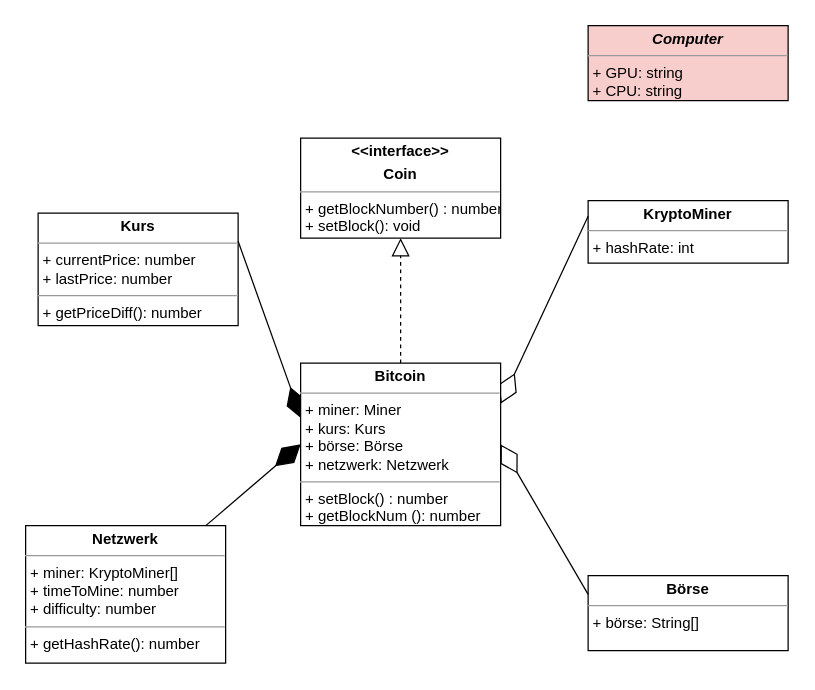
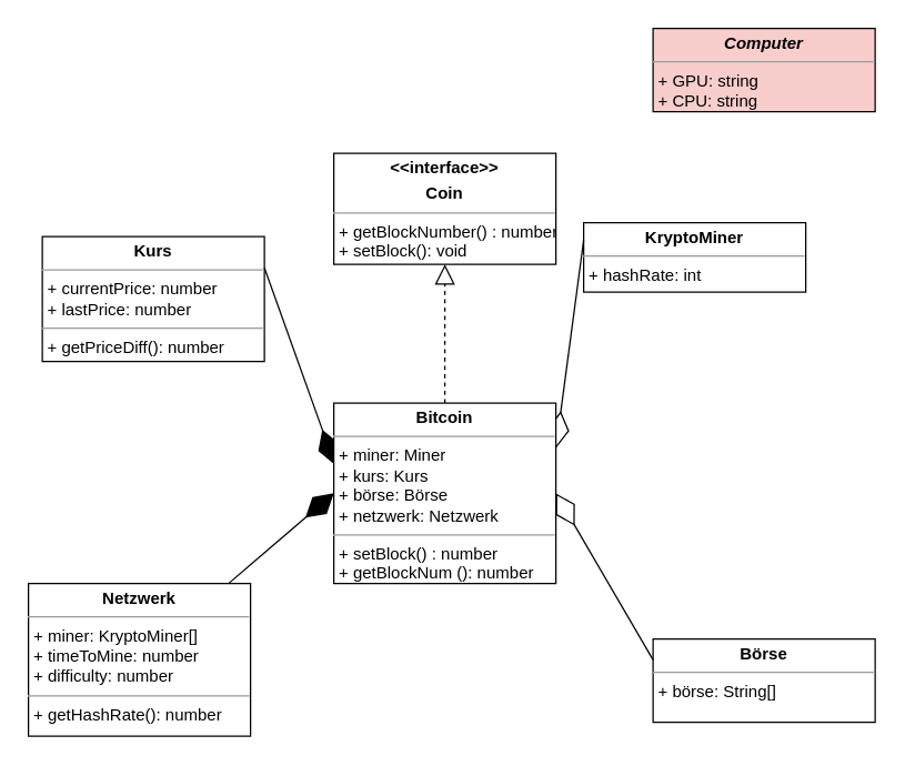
- <mxCell id="4" value="&lt;p style=&quot;margin:0px;margin-top:4px;text-align:center;&quot;&gt;&lt;b&gt;KryptoMiner&lt;/b&gt;&lt;/p&gt;&lt;hr size=&quot;1&quot;&gt;&lt;p style=&quot;margin:0px;margin-left:4px;&quot;&gt;&lt;span style=&quot;background-color: initial;&quot;&gt;+ hashRate: int&lt;/span&gt;&lt;/p&gt;&lt;p style=&quot;margin:0px;margin-left:4px;&quot;&gt;&lt;br&gt;&lt;/p&gt;" style="verticalAlign=top;align=left;overflow=fill;fontSize=12;fontFamily=Helvetica;html=1;" vertex="1" parent="1"><mxGeometry x="470" y="160" width="160" height="50" as="geometry" /></mxCell>
+ <mxCell id="4" value="&lt;p style=&quot;margin:0px;margin-top:4px;text-align:center;&quot;&gt;&lt;b&gt;KryptoMiner&lt;/b&gt;&lt;/p&gt;&lt;hr size=&quot;1&quot;&gt;&lt;p style=&quot;margin:0px;margin-left:4px;&quot;&gt;&lt;span style=&quot;background-color: initial;&quot;&gt;+ hashRate: int&lt;/span&gt;&lt;/p&gt;&lt;p style=&quot;margin:0px;margin-left:4px;&quot;&gt;&lt;br&gt;&lt;/p&gt;" style="verticalAlign=top;align=left;overflow=fill;fontSize=12;fontFamily=Helvetica;html=1;" vertex="1" parent="1"><mxGeometry x="420" y="160" width="160" height="50" as="geometry" /></mxCell>
